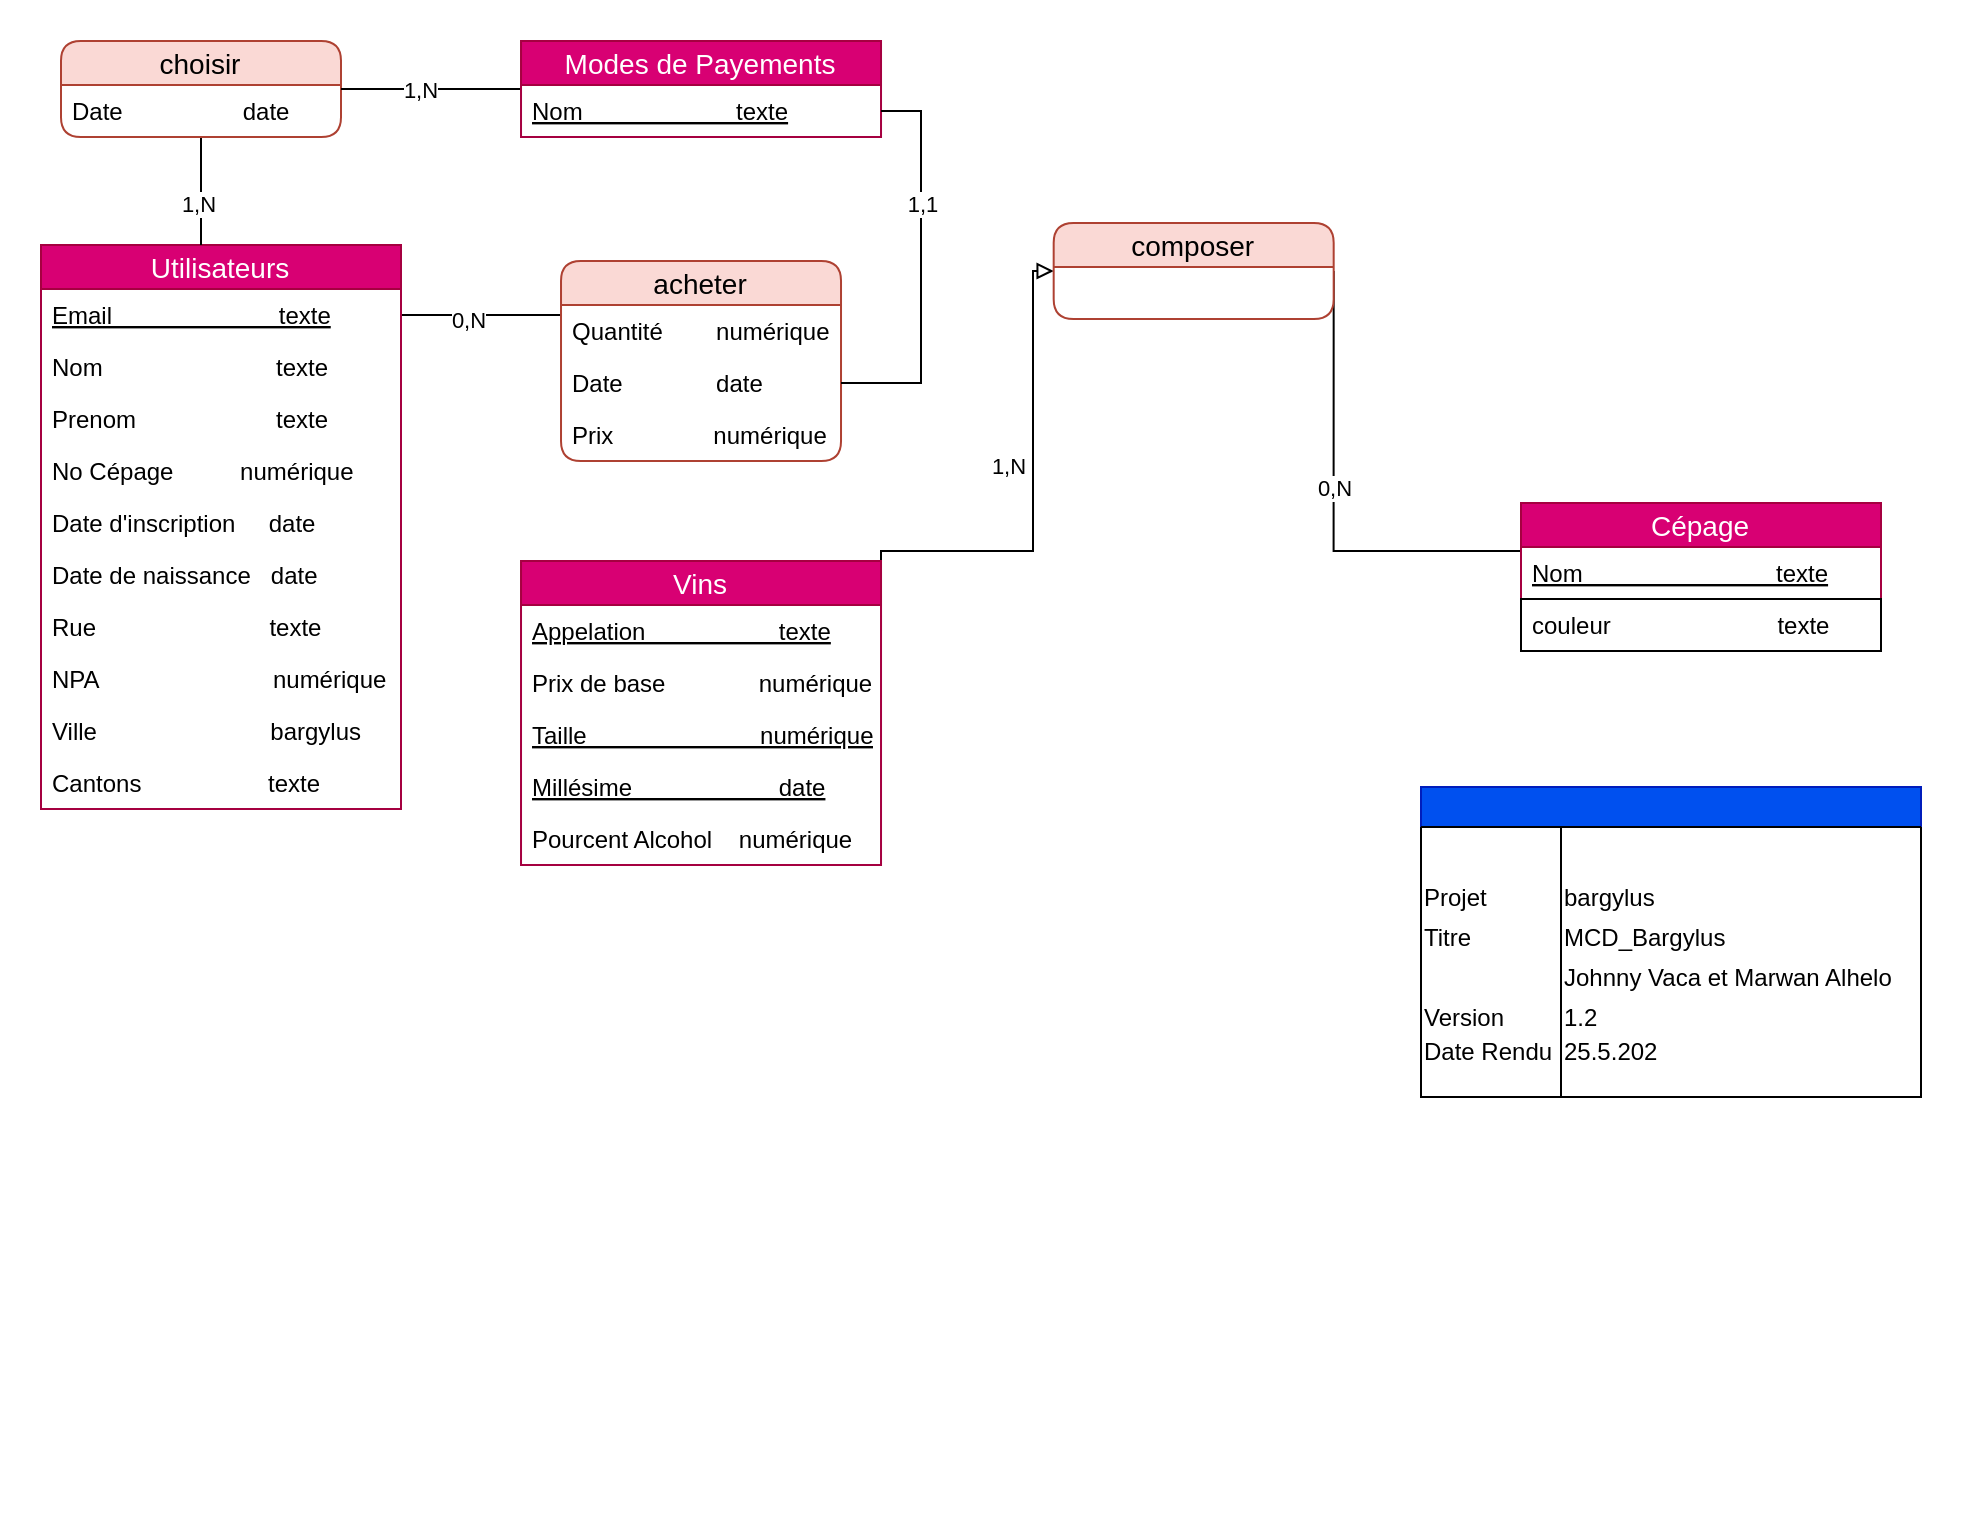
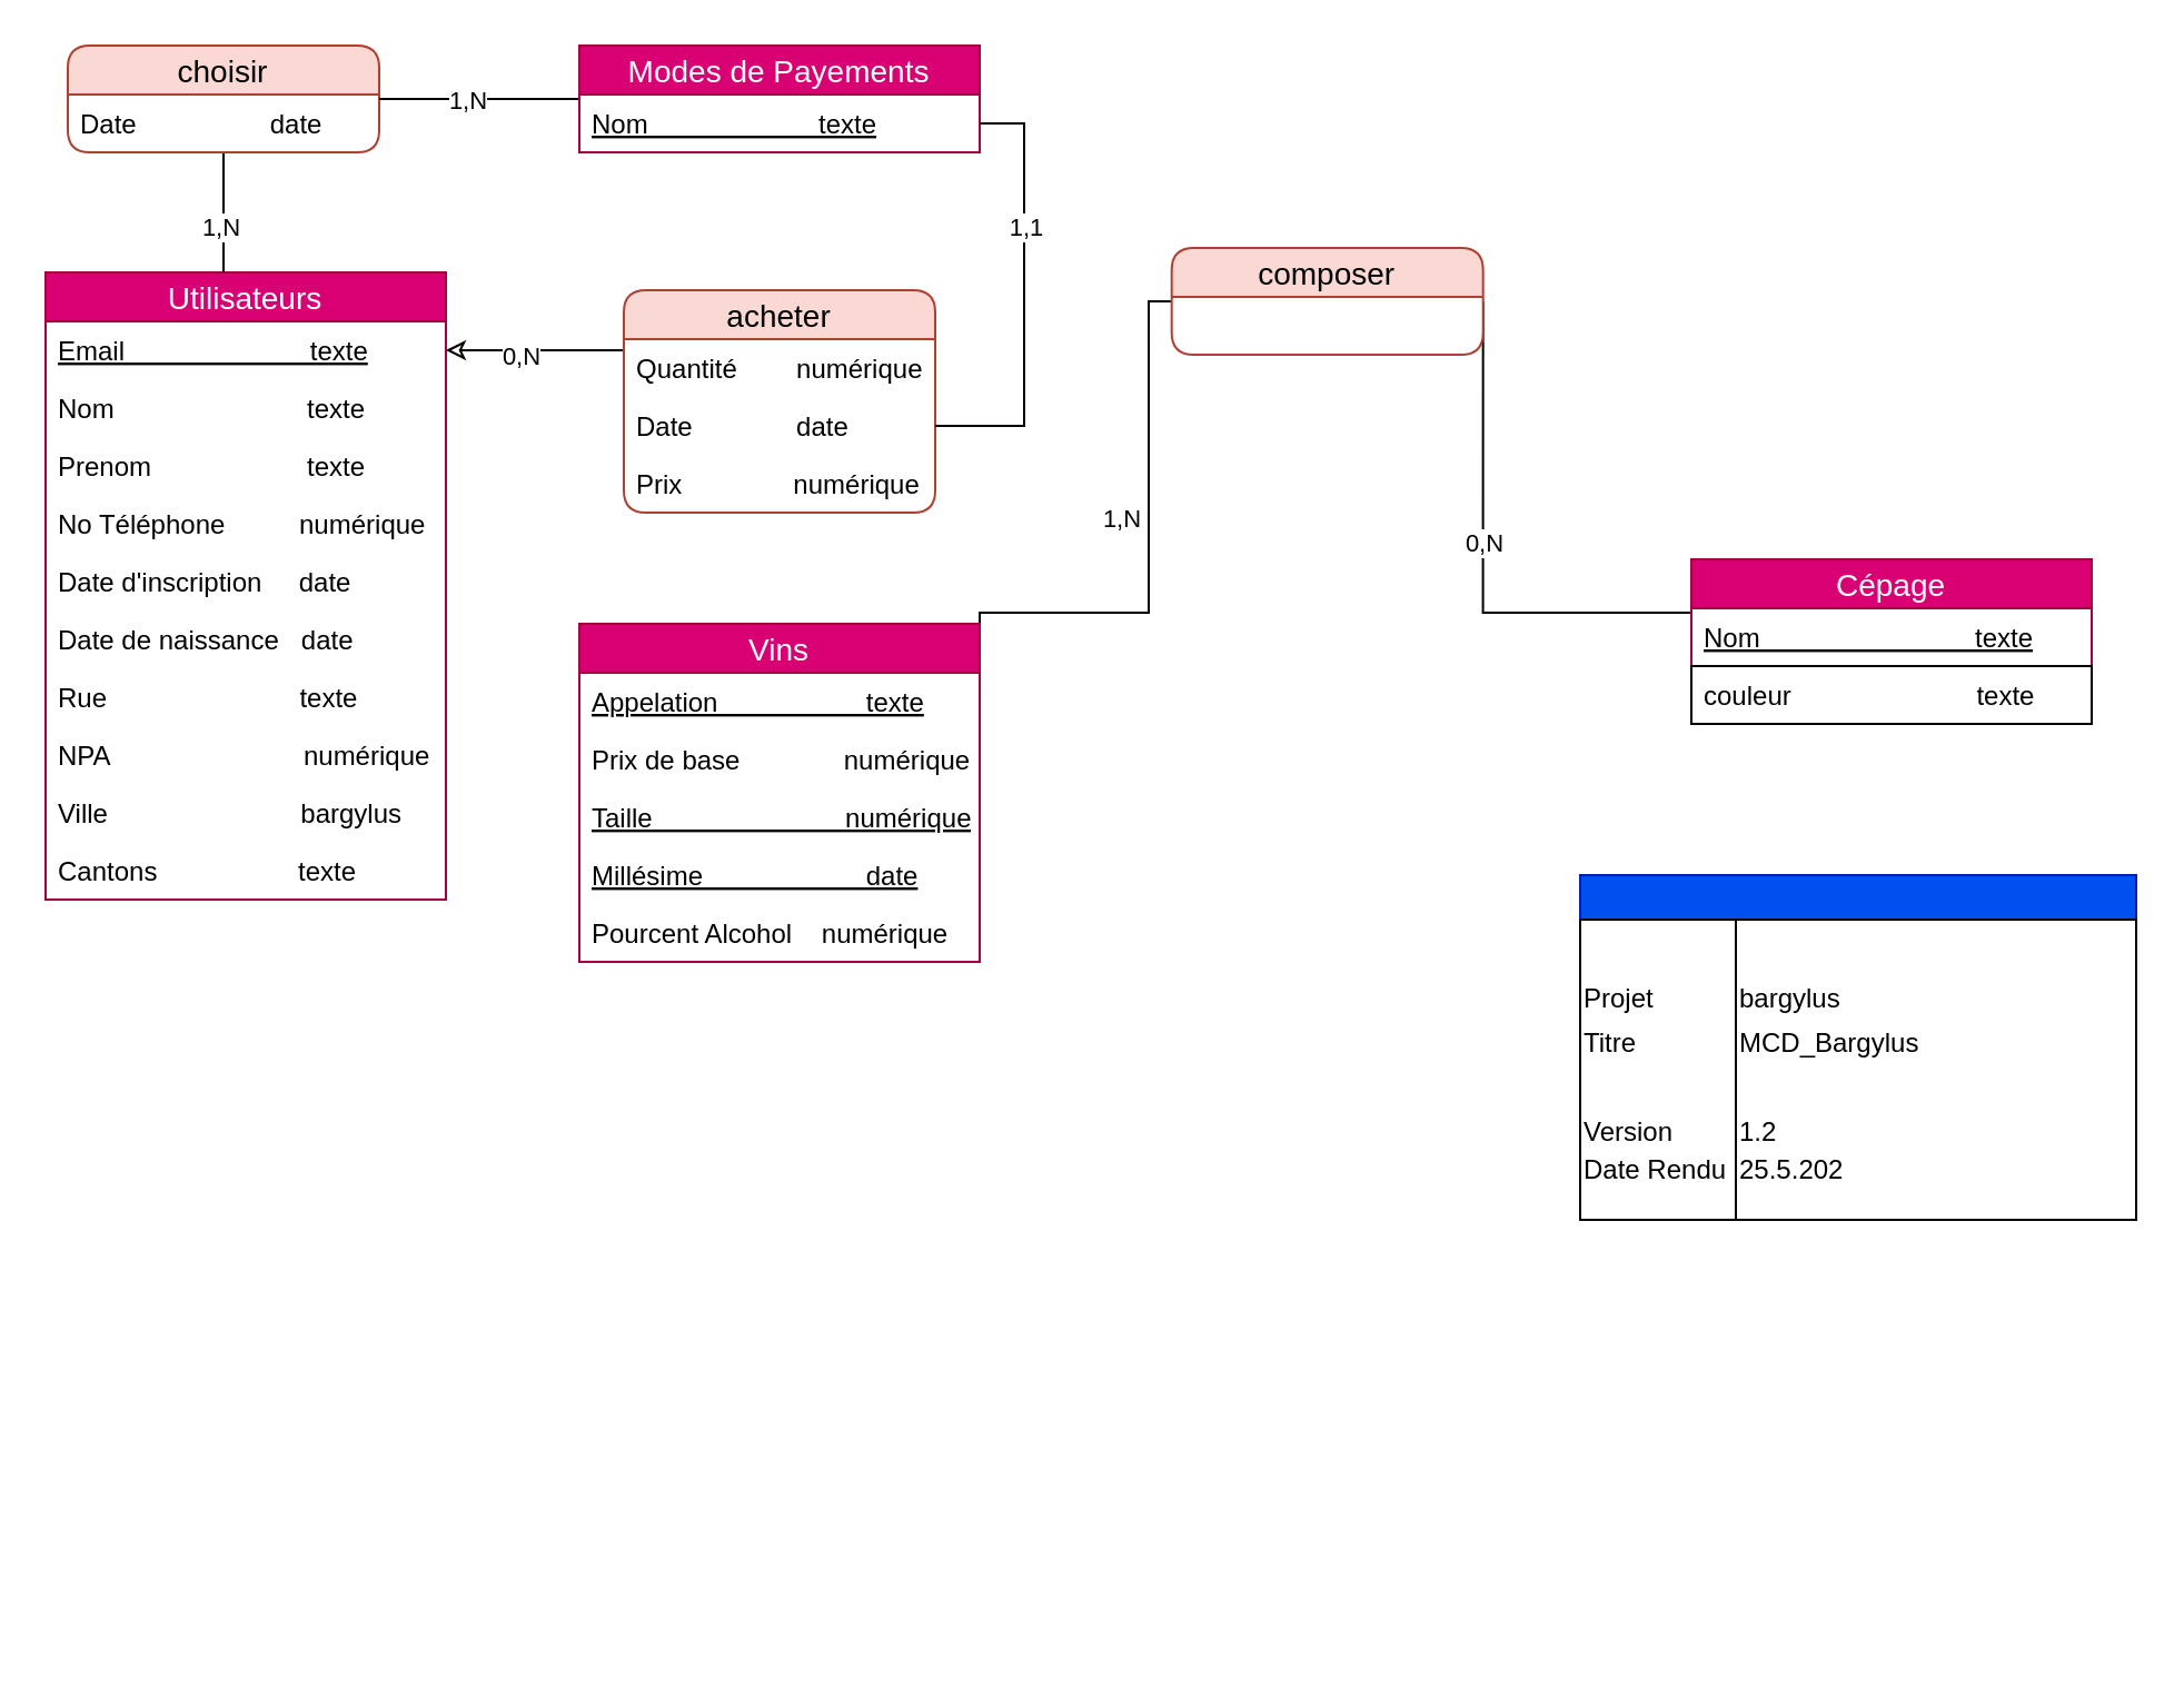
- <mxCell id="5" style="edgeStyle=orthogonalEdgeStyle;rounded=0;orthogonalLoop=1;jettySize=auto;html=1;exitX=1;exitY=0.5;exitDx=0;exitDy=0;entryX=0;entryY=0.5;entryDx=0;entryDy=0;endArrow=block;endFill=0;" parent="1" source="49" target="44" edge="1"><mxGeometry relative="1" as="geometry"><mxPoint x="440.01" y="249" as="sourcePoint" /><Array as="points"><mxPoint x="516" y="275" /></Array></mxGeometry></mxCell>
+ <mxCell id="5" style="edgeStyle=orthogonalEdgeStyle;rounded=0;orthogonalLoop=1;jettySize=auto;html=1;exitX=1;exitY=0.5;exitDx=0;exitDy=0;entryX=0;entryY=0.5;entryDx=0;entryDy=0;endArrow=none;endFill=0;" parent="1" source="49" target="44" edge="1"><mxGeometry relative="1" as="geometry"><mxPoint x="440.01" y="249" as="sourcePoint" /><Array as="points"><mxPoint x="516" y="275" /></Array></mxGeometry></mxCell>
- <mxCell id="7" style="edgeStyle=orthogonalEdgeStyle;rounded=0;orthogonalLoop=1;jettySize=auto;html=1;entryX=1;entryY=0.5;entryDx=0;entryDy=0;endArrow=none;endFill=0;" parent="1" source="20" target="10" edge="1"><mxGeometry relative="1" as="geometry"><Array as="points"><mxPoint x="260" y="157" /><mxPoint x="260" y="157" /></Array></mxGeometry></mxCell>
+ <mxCell id="7" style="edgeStyle=orthogonalEdgeStyle;rounded=0;orthogonalLoop=1;jettySize=auto;html=1;entryX=1;entryY=0.5;entryDx=0;entryDy=0;endArrow=classic;endFill=0;" parent="1" source="20" target="10" edge="1"><mxGeometry relative="1" as="geometry"><Array as="points"><mxPoint x="260" y="157" /><mxPoint x="260" y="157" /></Array></mxGeometry></mxCell>
- <mxCell id="13" value="No Cépage          numérique" style="text;strokeColor=none;fillColor=none;spacingLeft=4;spacingRight=4;overflow=hidden;rotatable=0;points=[[0,0.5],[1,0.5]];portConstraint=eastwest;fontSize=12;fontStyle=0" parent="9" vertex="1"><mxGeometry y="100" width="180" height="26" as="geometry" /></mxCell>
+ <mxCell id="13" value="No Téléphone          numérique" style="text;strokeColor=none;fillColor=none;spacingLeft=4;spacingRight=4;overflow=hidden;rotatable=0;points=[[0,0.5],[1,0.5]];portConstraint=eastwest;fontSize=12;fontStyle=0" parent="9" vertex="1"><mxGeometry y="100" width="180" height="26" as="geometry" /></mxCell>
- <mxCell id="41" value="Johnny Vaca et Marwan Alhelo" style="text;html=1;resizable=0;points=[];autosize=1;align=left;verticalAlign=top;spacingTop=-4;" parent="38" vertex="1"><mxGeometry y="66" width="180" height="20" as="geometry" /></mxCell>
